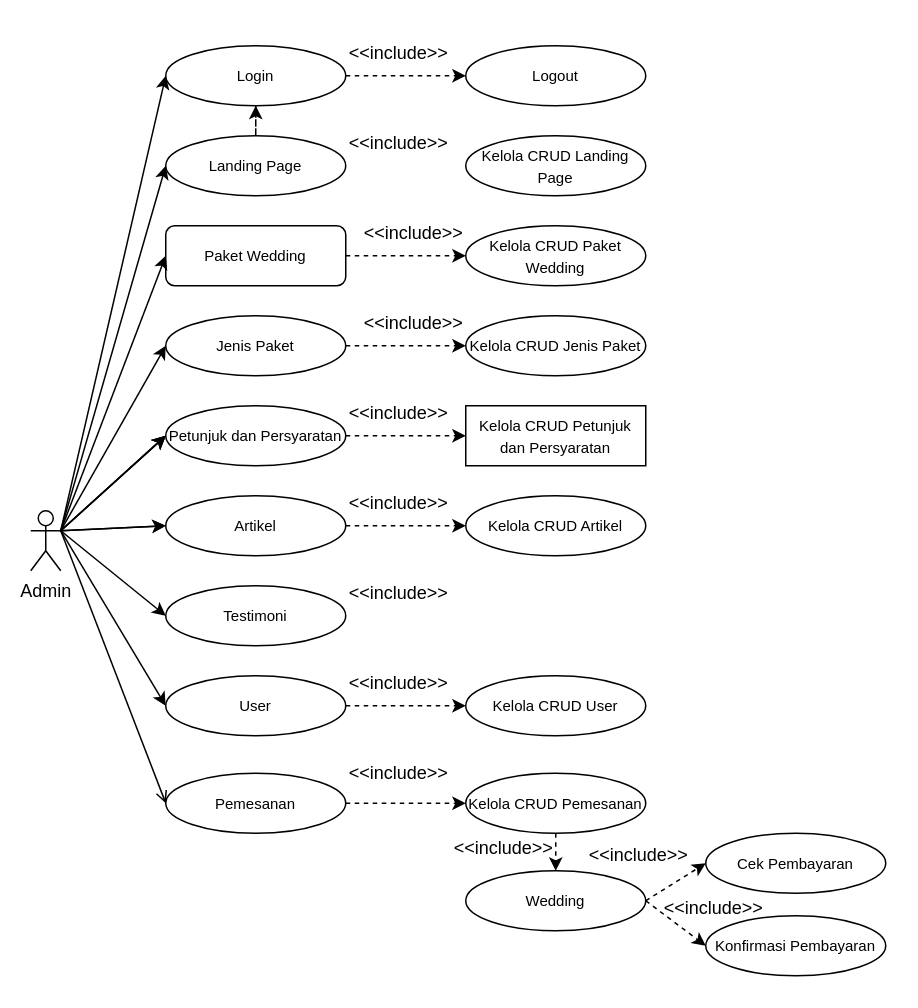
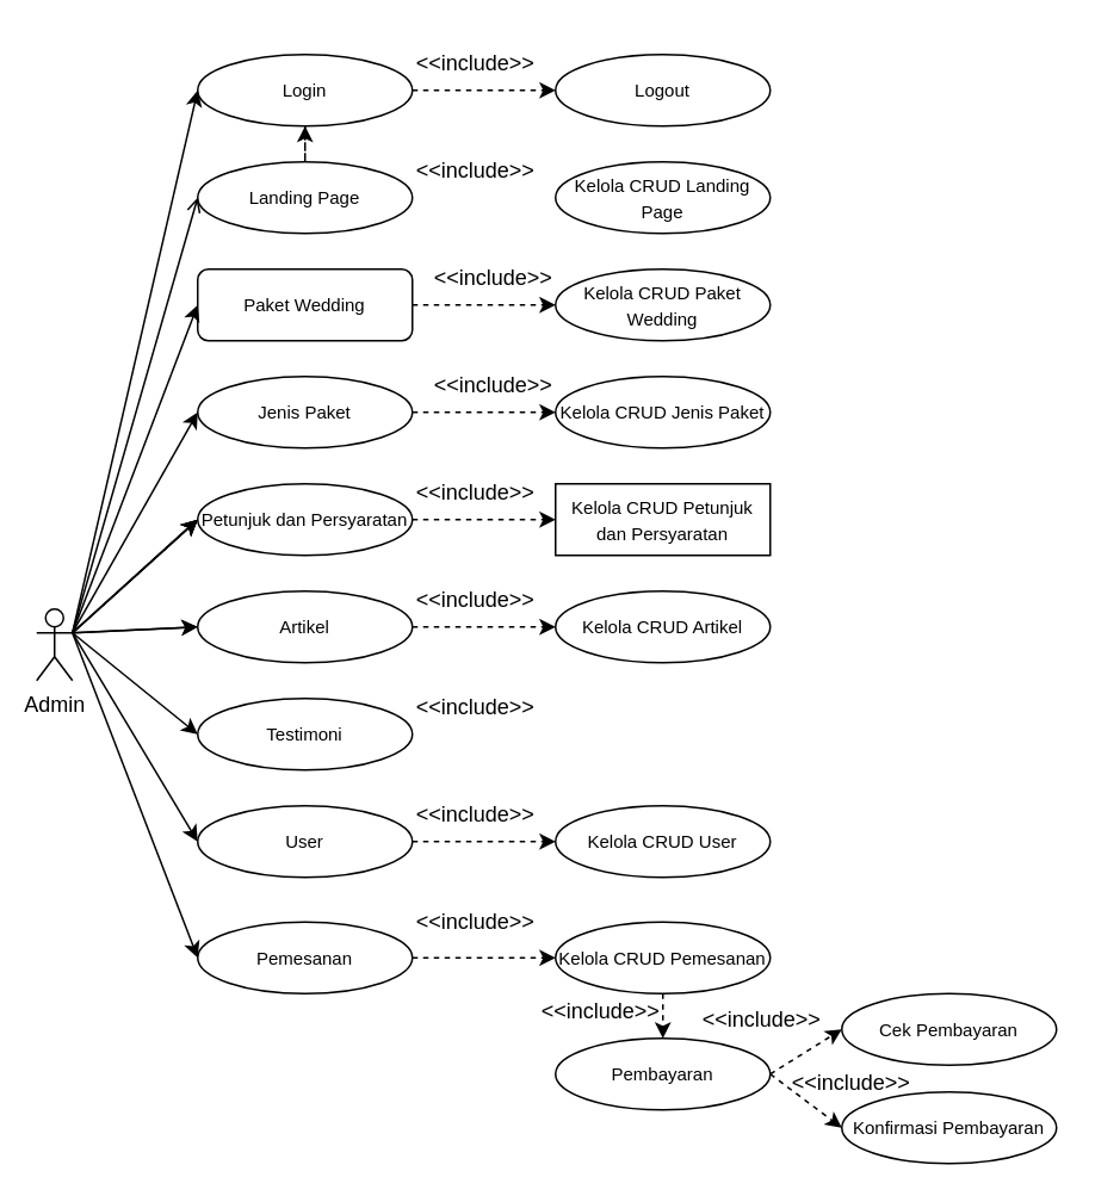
- <mxCell id="20" value="" style="endArrow=classic;html=1;rounded=0;entryX=0;entryY=0.5;entryDx=0;entryDy=0;exitX=1;exitY=0.333;exitDx=0;exitDy=0;exitPerimeter=0;" parent="1" source="2" target="4" edge="1"><mxGeometry width="50" height="50" relative="1" as="geometry"><mxPoint x="10" y="500" as="sourcePoint" /><mxPoint x="120" y="120" as="targetPoint" /></mxGeometry></mxCell>
+ <mxCell id="20" value="" style="endArrow=open;html=1;rounded=0;entryX=0;entryY=0.5;entryDx=0;entryDy=0;exitX=1;exitY=0.333;exitDx=0;exitDy=0;exitPerimeter=0;" parent="1" source="2" target="4" edge="1"><mxGeometry width="50" height="50" relative="1" as="geometry"><mxPoint x="10" y="500" as="sourcePoint" /><mxPoint x="120" y="120" as="targetPoint" /></mxGeometry></mxCell>
- <mxCell id="30" value="" style="endArrow=open;html=1;rounded=0;entryX=0;entryY=0.5;entryDx=0;entryDy=0;exitX=1;exitY=0.333;exitDx=0;exitDy=0;exitPerimeter=0;" edge="1" parent="1" source="2" target="29"><mxGeometry width="50" height="50" relative="1" as="geometry"><mxPoint x="50" y="363" as="sourcePoint" /><mxPoint x="120" y="480" as="targetPoint" /></mxGeometry></mxCell>
+ <mxCell id="30" value="" style="endArrow=classic;html=1;rounded=0;entryX=0;entryY=0.5;entryDx=0;entryDy=0;exitX=1;exitY=0.333;exitDx=0;exitDy=0;exitPerimeter=0;" edge="1" parent="1" source="2" target="29"><mxGeometry width="50" height="50" relative="1" as="geometry"><mxPoint x="50" y="363" as="sourcePoint" /><mxPoint x="120" y="480" as="targetPoint" /></mxGeometry></mxCell>
- <mxCell id="16" value="&lt;font style=&quot;font-size: 10px;&quot;&gt;Wedding&lt;/font&gt;" style="ellipse;whiteSpace=wrap;html=1;" parent="1" vertex="1"><mxGeometry x="310" y="580" width="120" height="40" as="geometry" /></mxCell>
+ <mxCell id="16" value="&lt;font style=&quot;font-size: 10px;&quot;&gt;Pembayaran&lt;/font&gt;" style="ellipse;whiteSpace=wrap;html=1;" parent="1" vertex="1"><mxGeometry x="310" y="580" width="120" height="40" as="geometry" /></mxCell>
